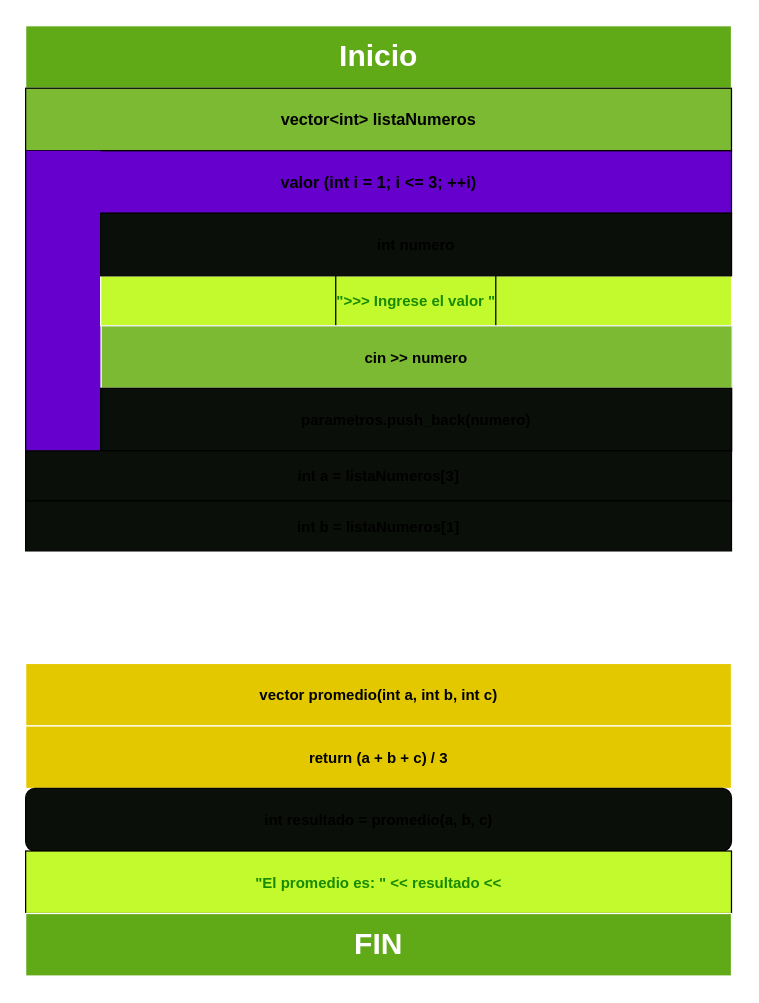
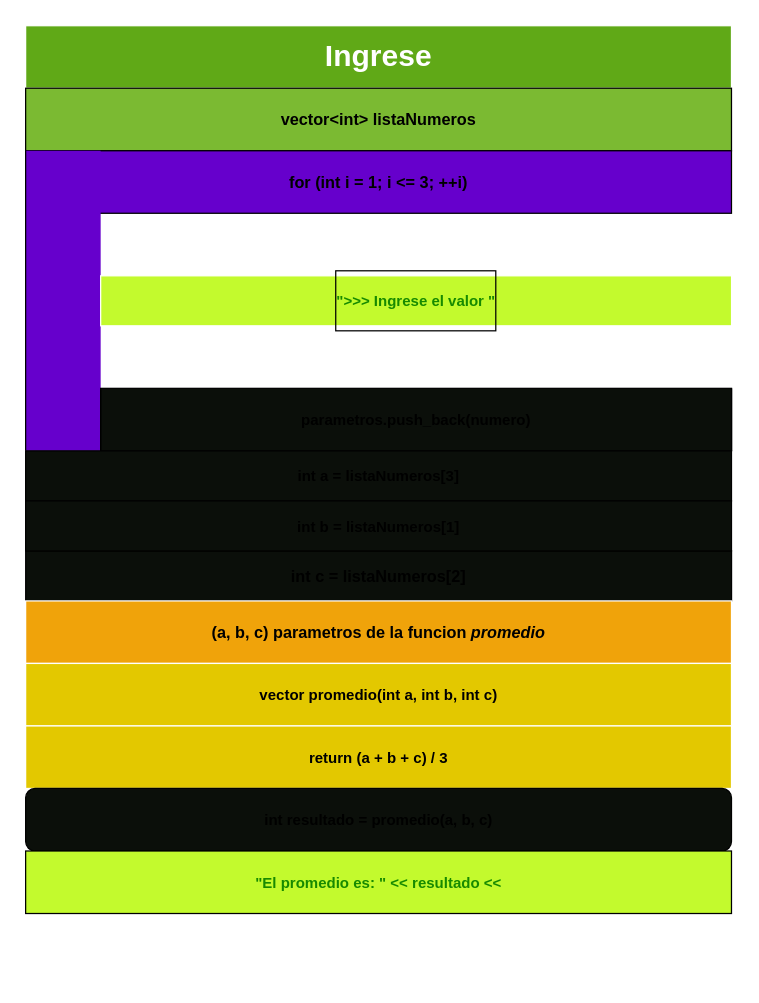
- <mxCell id="2" value="&lt;h1&gt;Inicio&lt;/h1&gt;" style="rounded=0;whiteSpace=wrap;html=1;fillColor=#60a917;fontColor=#ffffff;strokeColor=#FFFFFF;" vertex="1" parent="1"><mxGeometry x="20" y="20" width="564.5" height="50" as="geometry" /></mxCell>
+ <mxCell id="2" value="&lt;h1&gt;Ingrese&lt;/h1&gt;" style="rounded=0;whiteSpace=wrap;html=1;fillColor=#60a917;fontColor=#ffffff;strokeColor=#FFFFFF;" vertex="1" parent="1"><mxGeometry x="20" y="20" width="564.5" height="50" as="geometry" /></mxCell>
- <mxCell id="4" value="&lt;div style=&quot;line-height: 16px; font-size: 13px;&quot;&gt;&lt;span style=&quot;font-size: 13px;&quot;&gt;valor&lt;/span&gt; (&lt;span style=&quot;font-size: 13px;&quot;&gt;int&lt;/span&gt; i &lt;span style=&quot;font-size: 13px;&quot;&gt;=&lt;/span&gt; &lt;span style=&quot;font-size: 13px;&quot;&gt;1&lt;/span&gt;; i &lt;span style=&quot;font-size: 13px;&quot;&gt;&amp;lt;=&lt;/span&gt; &lt;span style=&quot;font-size: 13px;&quot;&gt;3&lt;/span&gt;; &lt;span style=&quot;font-size: 13px;&quot;&gt;++&lt;/span&gt;i)&lt;/div&gt;" style="rounded=0;whiteSpace=wrap;html=1;fillColor=#6600CC;fontColor=default;fontStyle=1;fontFamily=Helvetica;labelBackgroundColor=none;fontSize=13;" vertex="1" parent="1"><mxGeometry x="20" y="120" width="564.5" height="50" as="geometry" /></mxCell>
+ <mxCell id="4" value="&lt;div style=&quot;line-height: 16px; font-size: 13px;&quot;&gt;&lt;span style=&quot;font-size: 13px;&quot;&gt;for&lt;/span&gt; (&lt;span style=&quot;font-size: 13px;&quot;&gt;int&lt;/span&gt; i &lt;span style=&quot;font-size: 13px;&quot;&gt;=&lt;/span&gt; &lt;span style=&quot;font-size: 13px;&quot;&gt;1&lt;/span&gt;; i &lt;span style=&quot;font-size: 13px;&quot;&gt;&amp;lt;=&lt;/span&gt; &lt;span style=&quot;font-size: 13px;&quot;&gt;3&lt;/span&gt;; &lt;span style=&quot;font-size: 13px;&quot;&gt;++&lt;/span&gt;i)&lt;/div&gt;" style="rounded=0;whiteSpace=wrap;html=1;fillColor=#6600CC;fontColor=default;fontStyle=1;fontFamily=Helvetica;labelBackgroundColor=none;fontSize=13;" vertex="1" parent="1"><mxGeometry x="20" y="120" width="564.5" height="50" as="geometry" /></mxCell>
- <mxCell id="11" value="&lt;div style=&quot;line-height: 16px;&quot;&gt;&lt;span style=&quot;&quot;&gt;int&lt;/span&gt; numero&lt;/div&gt;" style="rounded=0;whiteSpace=wrap;html=1;fillColor=#0B0F0A;fontColor=default;fontStyle=1;fontFamily=Helvetica;labelBackgroundColor=none;container=0;" vertex="1" parent="1"><mxGeometry x="80" y="170" width="504.55" height="50" as="geometry" /></mxCell>
- <mxCell id="7" value="&lt;h4&gt;&lt;div style=&quot;line-height: 16px;&quot;&gt;cin &lt;span style=&quot;&quot;&gt;&amp;gt;&amp;gt;&lt;/span&gt; numero&lt;/div&gt;&lt;/h4&gt;" style="rounded=0;whiteSpace=wrap;html=1;fillColor=#7BBA32;strokeColor=#F0F0F0;fillStyle=solid;fontColor=default;fontStyle=1;fontFamily=Helvetica;labelBackgroundColor=none;container=0;" vertex="1" parent="1"><mxGeometry x="80.45" y="260" width="504.55" height="50" as="geometry" /></mxCell>
+ <mxCell id="13" value="&lt;div style=&quot;font-size: 13px; line-height: 16px;&quot;&gt;&lt;div style=&quot;font-size: 13px;&quot;&gt;&lt;span style=&quot;font-size: 13px;&quot;&gt;    &lt;/span&gt;&lt;span style=&quot;font-size: 13px;&quot;&gt;int&lt;/span&gt;&lt;span style=&quot;font-size: 13px;&quot;&gt;&amp;nbsp;c&lt;/span&gt;&lt;span style=&quot;font-size: 13px;&quot;&gt;&amp;nbsp;&lt;/span&gt;&lt;span style=&quot;font-size: 13px;&quot;&gt;=&lt;/span&gt;&lt;span style=&quot;font-size: 13px;&quot;&gt; &lt;/span&gt;&lt;span style=&quot;font-size: 13px;&quot;&gt;listaNumeros&lt;/span&gt;&lt;span style=&quot;font-size: 13px;&quot;&gt;[&lt;/span&gt;&lt;font style=&quot;font-size: 13px;&quot;&gt;2&lt;/font&gt;&lt;span style=&quot;font-size: 13px;&quot;&gt;]&lt;/span&gt;&lt;/div&gt;&lt;div style=&quot;font-size: 13px;&quot;&gt;&lt;span style=&quot;font-size: 13px;&quot;&gt;&lt;/span&gt;&lt;/div&gt;&lt;/div&gt;" style="rounded=0;whiteSpace=wrap;html=1;strokeWidth=1;fillColor=#0B0F0A;fontColor=default;fontStyle=1;fontFamily=Helvetica;labelBackgroundColor=none;fontSize=13;" vertex="1" parent="12"><mxGeometry x="0.05" y="80" width="564.5" height="40" as="geometry" /></mxCell>
+ <mxCell id="17" value="&lt;div style=&quot;line-height: 16px; font-size: 13px;&quot;&gt;(a, b, c) parametros de la funcion &lt;i&gt;promedio&lt;/i&gt;&lt;/div&gt;" style="rounded=0;whiteSpace=wrap;html=1;fillColor=#f0a30a;fontColor=#000000;fontStyle=1;fontFamily=Helvetica;labelBackgroundColor=none;fontSize=13;strokeColor=#FFFFFF;" vertex="1" parent="1"><mxGeometry x="20" y="480" width="564.5" height="50" as="geometry" /></mxCell>
- <mxCell id="22" value="&lt;h1&gt;FIN&lt;/h1&gt;" style="rounded=0;whiteSpace=wrap;html=1;fillColor=#60a917;fontColor=#ffffff;strokeColor=#FFFFFF;" vertex="1" parent="1"><mxGeometry x="20" y="730" width="564.5" height="50" as="geometry" /></mxCell>
